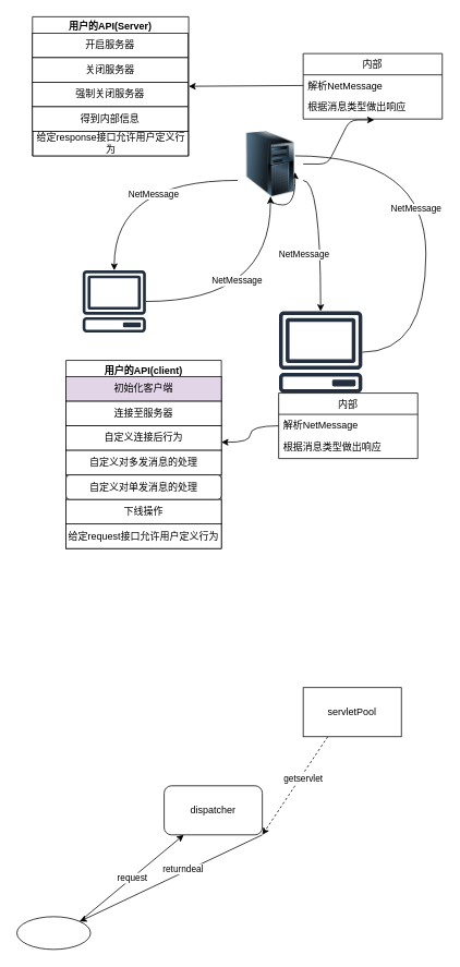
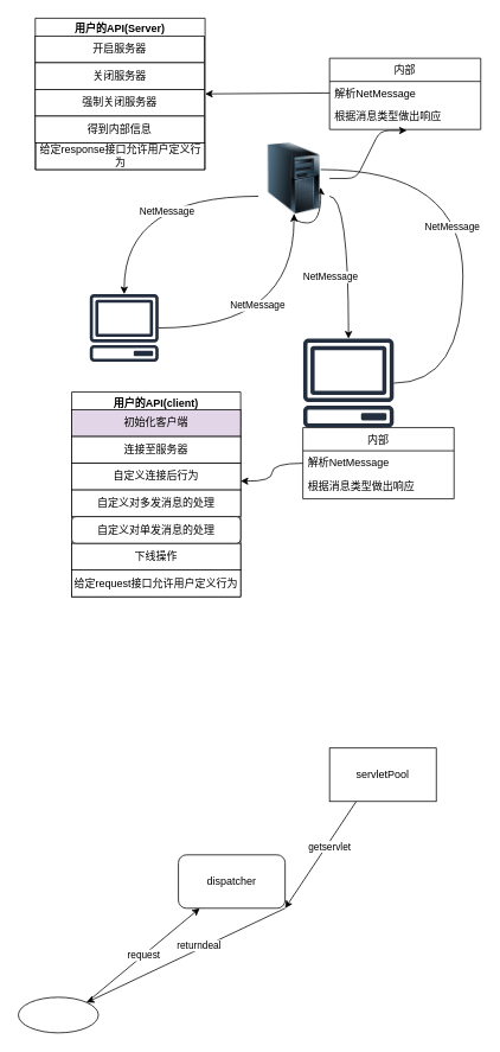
- <mxCell id="37" style="edgeStyle=none;html=1;exitX=0.25;exitY=1;exitDx=0;exitDy=0;entryX=1;entryY=1;entryDx=0;entryDy=0;dashed=1;" edge="1" parent="1" source="39" target="42"><mxGeometry relative="1" as="geometry" /></mxCell>
+ <mxCell id="37" style="edgeStyle=none;html=1;exitX=0.25;exitY=1;exitDx=0;exitDy=0;entryX=1;entryY=1;entryDx=0;entryDy=0;" edge="1" parent="1" source="39" target="42"><mxGeometry relative="1" as="geometry" /></mxCell>
